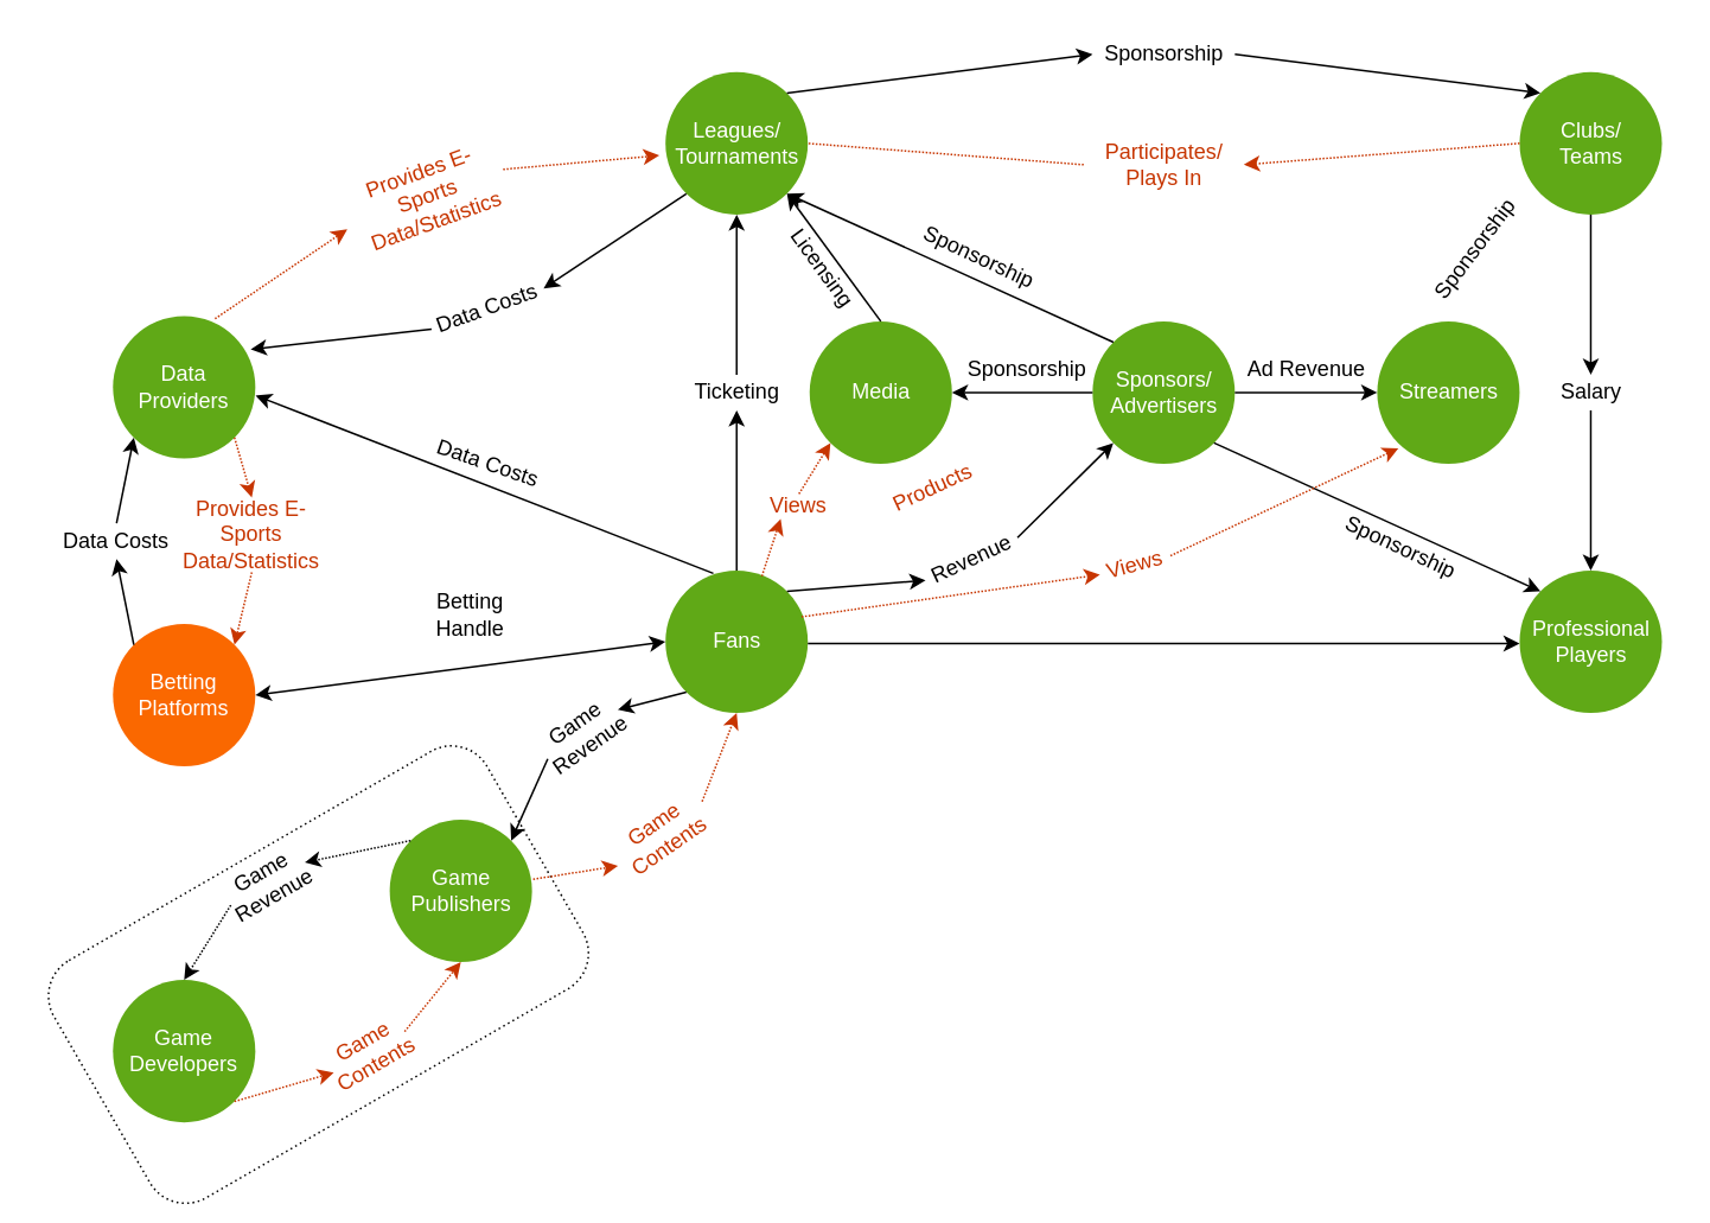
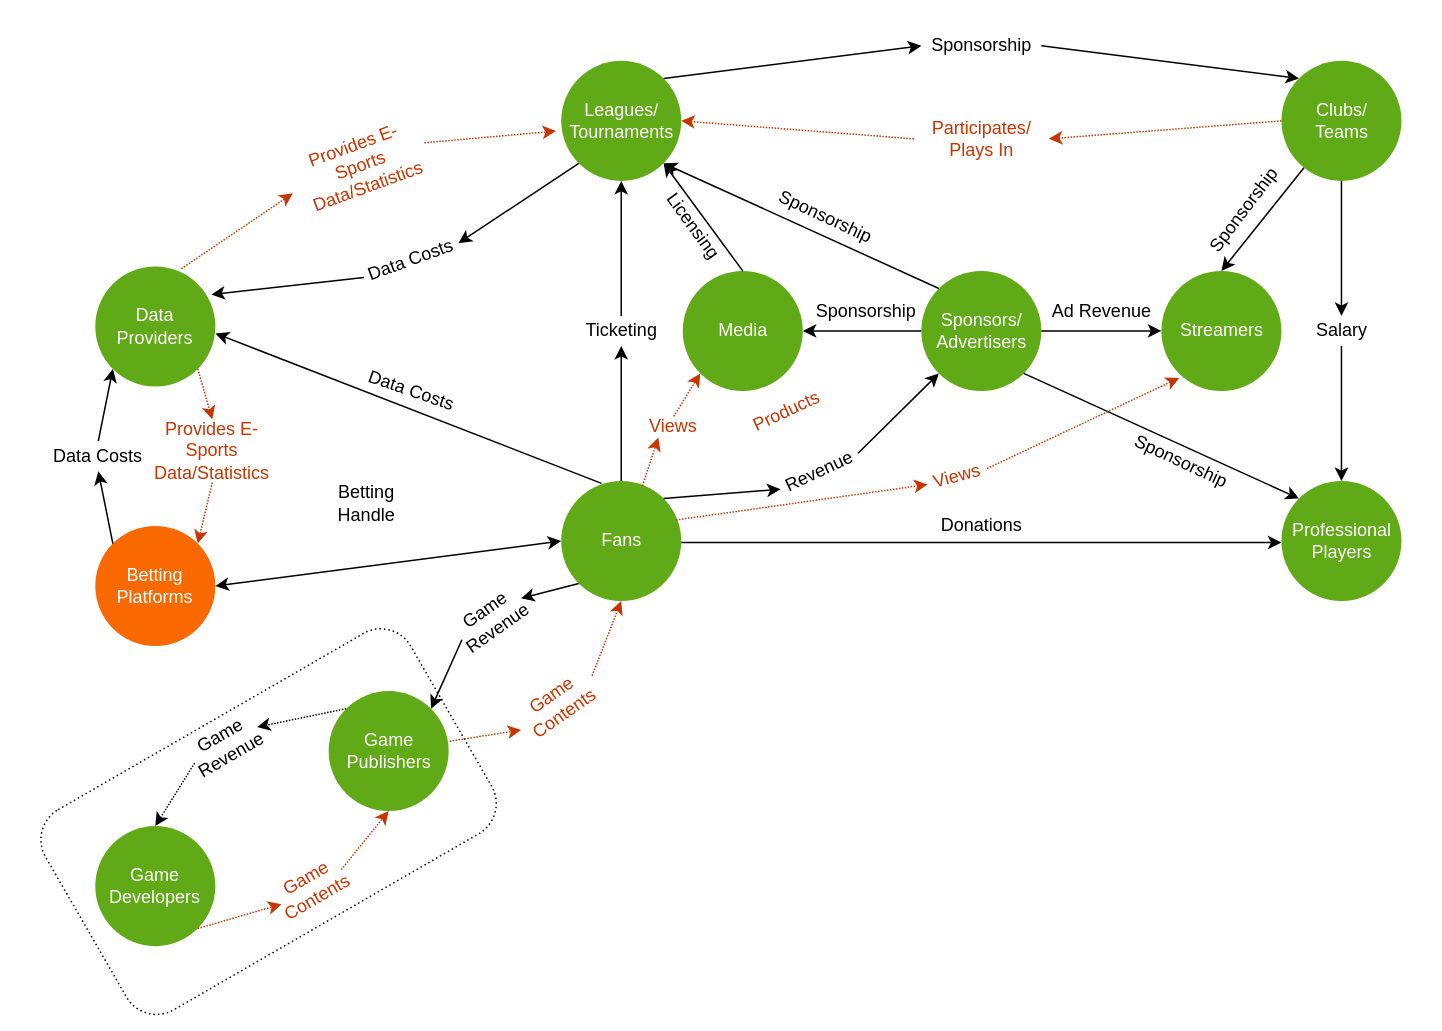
- <mxCell id="70" source="71" value="" parent="1" style="endArrow=none;html=1;dashed=1;dashPattern=1 1;exitX=0;exitY=0.5;exitDx=0;exitDy=0;entryX=1;entryY=0.5;entryDx=0;entryDy=0;fillColor=#fa6800;strokeColor=#C73500;" edge="1" target="8"><mxGeometry as="geometry" width="50" height="50" relative="1"><mxPoint as="sourcePoint" x="608" y="110" /><mxPoint as="targetPoint" x="658" y="60" /></mxGeometry></mxCell>
+ <mxCell id="70" source="71" value="" parent="1" style="endArrow=classic;html=1;dashed=1;dashPattern=1 1;exitX=0;exitY=0.5;exitDx=0;exitDy=0;entryX=1;entryY=0.5;entryDx=0;entryDy=0;fillColor=#fa6800;strokeColor=#C73500;" edge="1" target="8"><mxGeometry as="geometry" width="50" height="50" relative="1"><mxPoint as="sourcePoint" x="608" y="110" /><mxPoint as="targetPoint" x="658" y="60" /></mxGeometry></mxCell>
+ <mxCell id="23" source="4" value="" parent="1" style="endArrow=classic;html=1;entryX=0.5;entryY=0;entryDx=0;entryDy=0;" edge="1" target="5"><mxGeometry as="geometry" width="50" height="50" relative="1"><mxPoint as="sourcePoint" x="323.5" y="390" /><mxPoint as="targetPoint" x="373.5" y="340" /></mxGeometry></mxCell>
- <mxCell id="40" value="&lt;div&gt;Betting&lt;/div&gt;&lt;div&gt;Handle&lt;br&gt;&lt;/div&gt;" parent="1" style="text;html=1;strokeColor=none;fillColor=none;align=center;verticalAlign=middle;whiteSpace=wrap;rounded=0;" vertex="1"><mxGeometry as="geometry" x="218.5" y="334.5" width="90" height="20" /></mxCell>
+ <mxCell id="40" value="&lt;div&gt;Betting&lt;/div&gt;&lt;div&gt;Handle&lt;br&gt;&lt;/div&gt;" parent="1" style="text;html=1;strokeColor=none;fillColor=none;align=center;verticalAlign=middle;whiteSpace=wrap;rounded=0;" vertex="1"><mxGeometry x="198.5" y="324.5" as="geometry" width="90" height="20" /></mxCell>
+ <mxCell id="32" value="Donations&lt;br&gt;" parent="1" style="text;html=1;strokeColor=none;fillColor=none;align=center;verticalAlign=middle;whiteSpace=wrap;rounded=0;" vertex="1"><mxGeometry as="geometry" x="608.5" y="340" width="90" height="20" /></mxCell>
